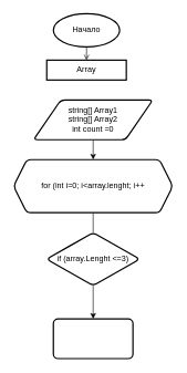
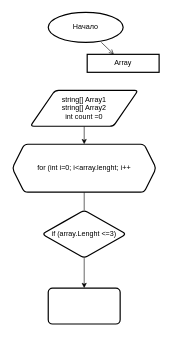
- <mxCell id="3" value="Начало" style="strokeWidth=2;html=1;shape=mxgraph.flowchart.start_1;whiteSpace=wrap;" vertex="1" parent="1"><mxGeometry x="80" y="20" width="100" height="50" as="geometry" /></mxCell>
+ <mxCell id="3" value="Начало" style="strokeWidth=2;html=1;shape=mxgraph.flowchart.start_1;whiteSpace=wrap;" vertex="1" parent="1"><mxGeometry x="80" y="20" width="125" height="50" as="geometry" /></mxCell>
- <mxCell id="4" value="Array" style="whiteSpace=wrap;html=1;strokeWidth=2;" vertex="1" parent="1"><mxGeometry x="70" y="90" width="120" height="30" as="geometry" /></mxCell>
+ <mxCell id="4" value="Array" style="whiteSpace=wrap;html=1;strokeWidth=2;" vertex="1" parent="1"><mxGeometry x="145" y="90" width="120" height="30" as="geometry" /></mxCell>
